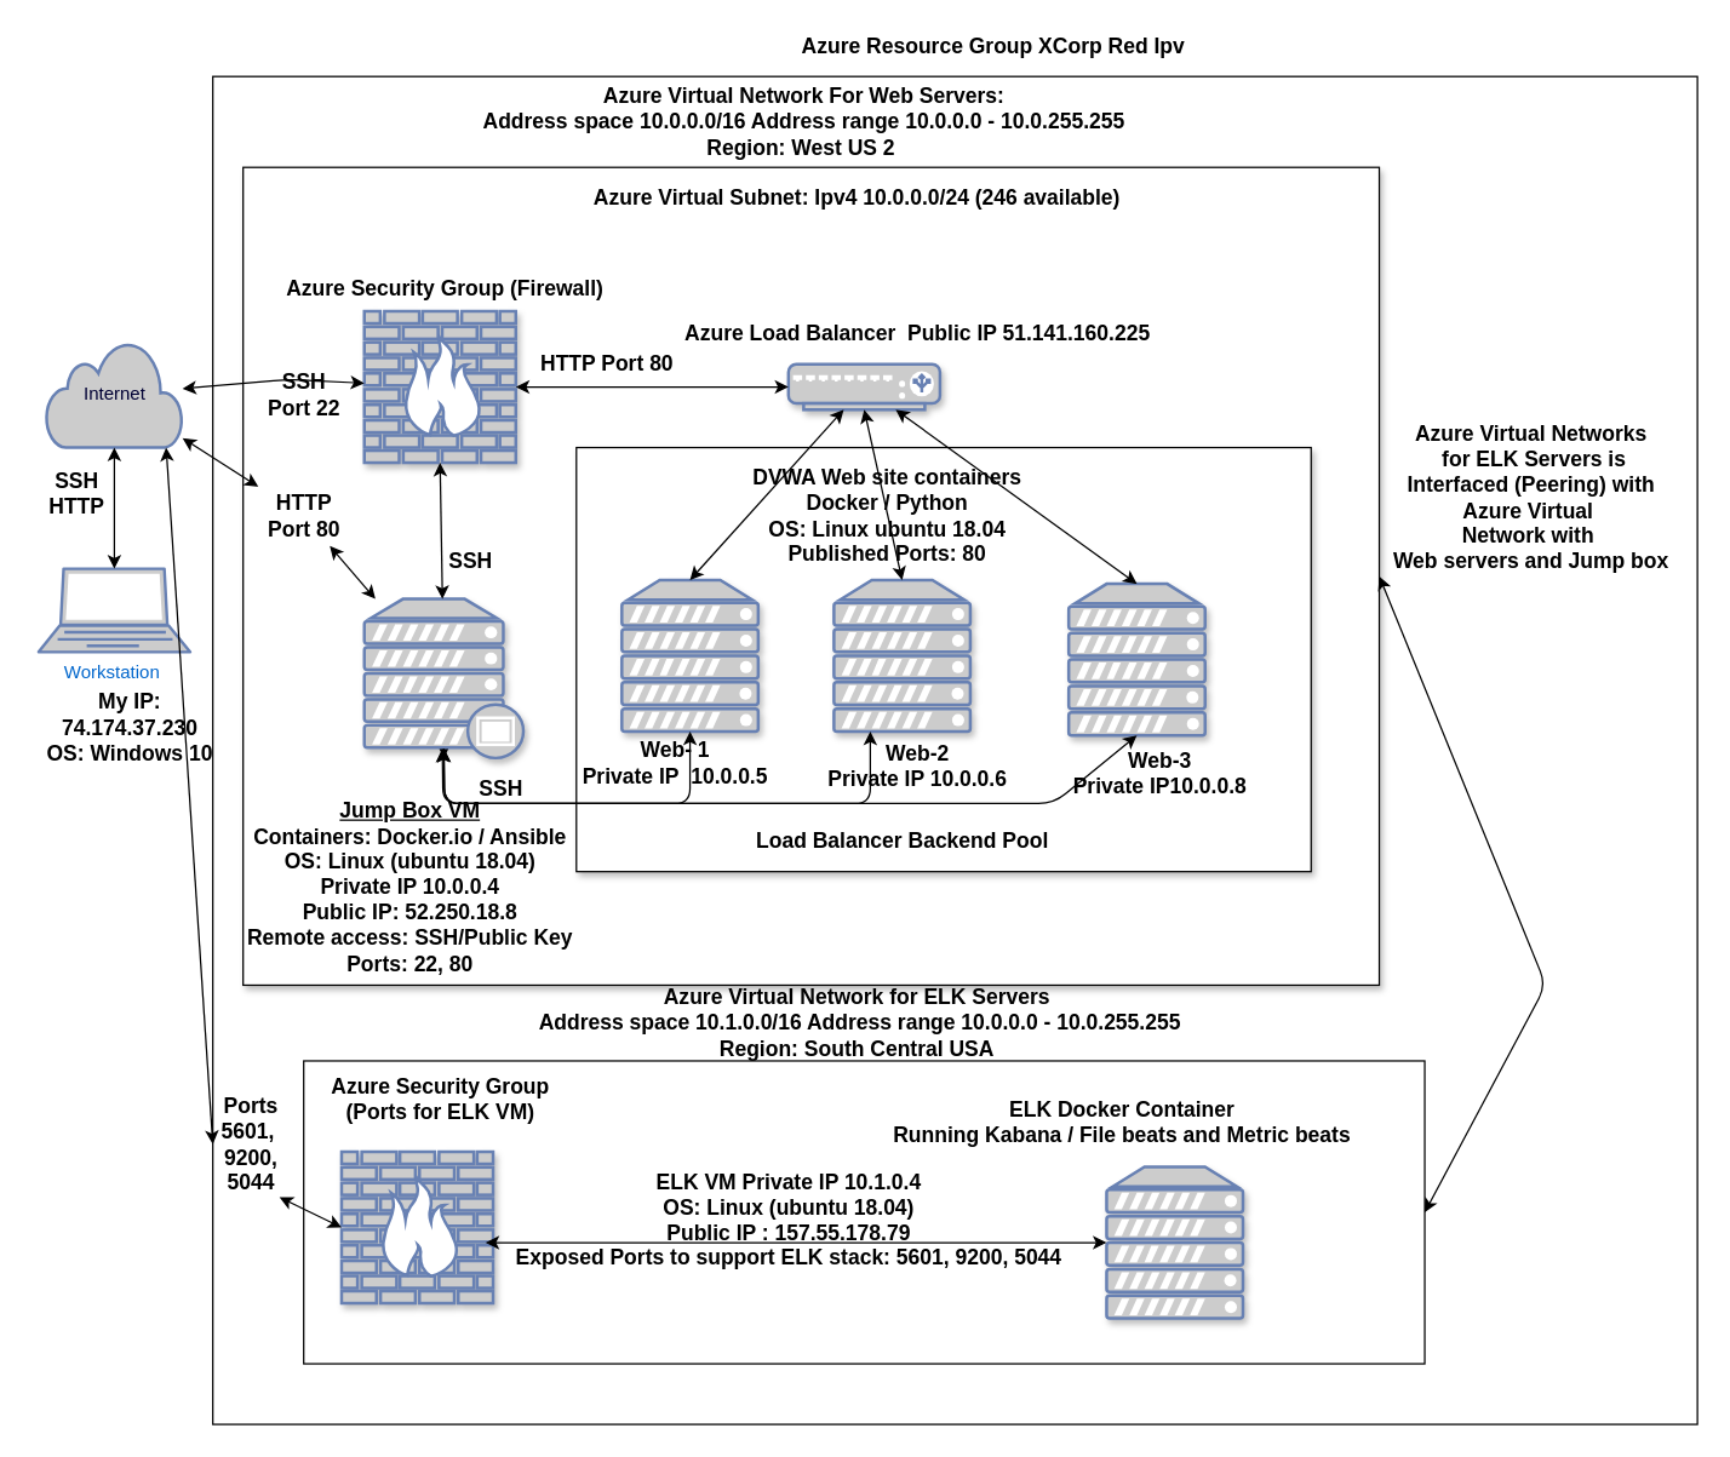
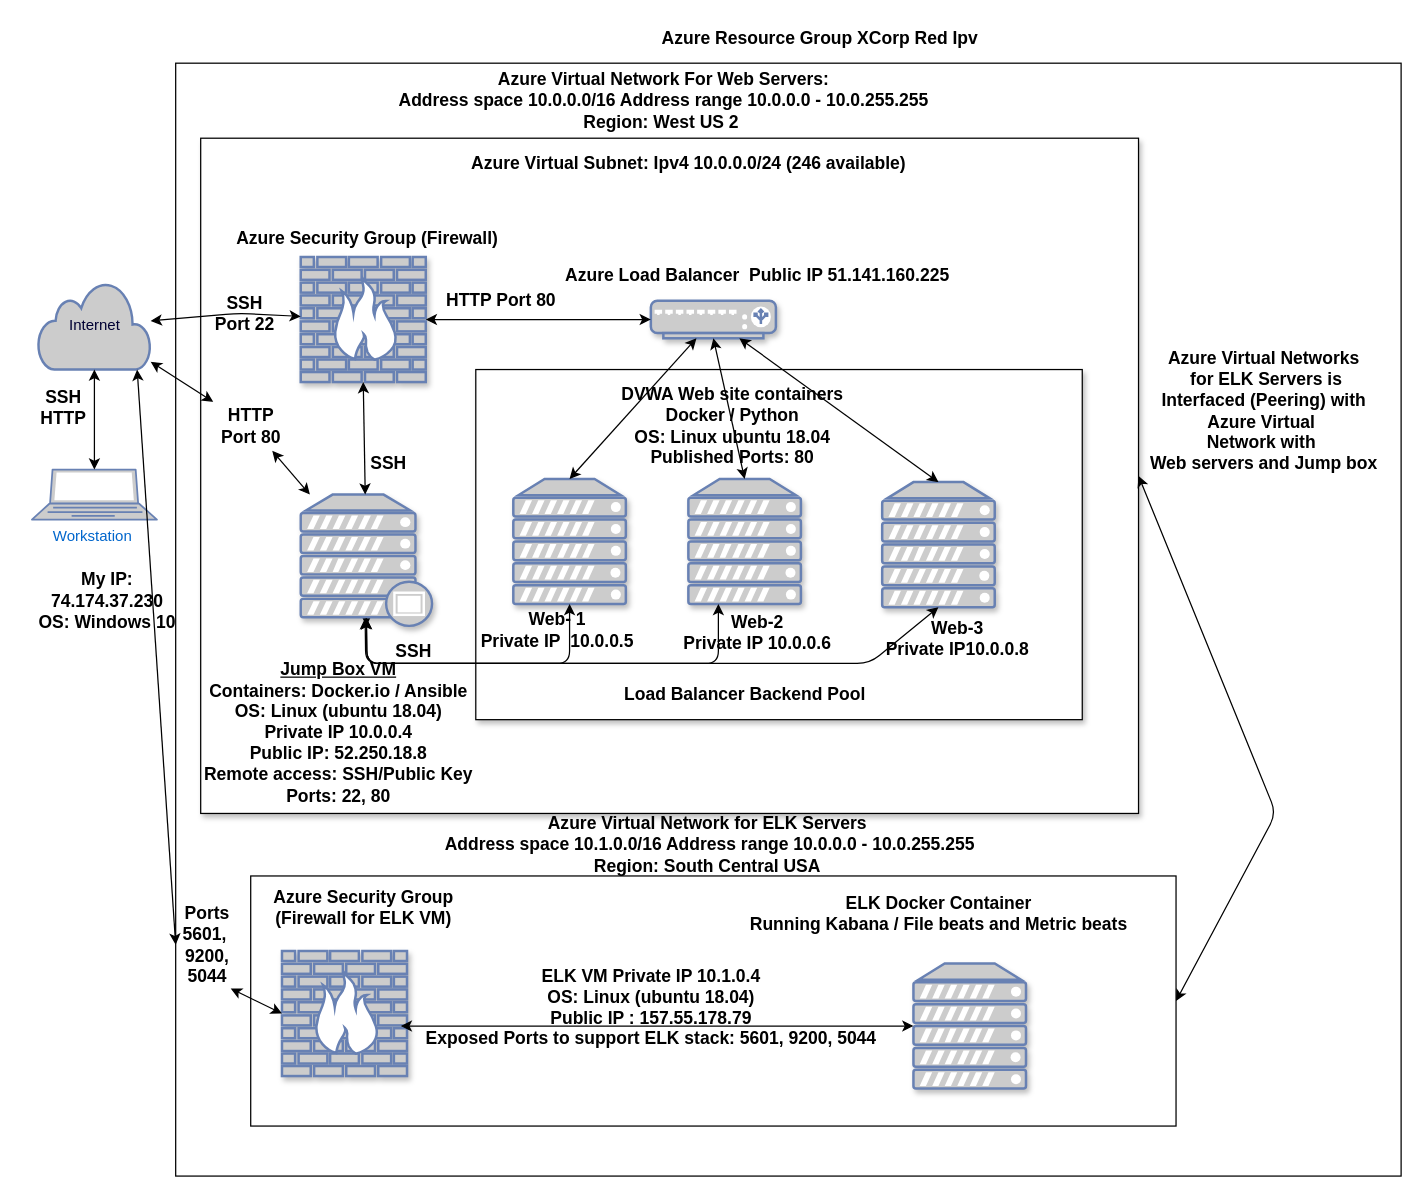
- <mxCell id="33" value="Azure Virtual Subnet: Ipv4 10.0.0.0/24 (246 available)" style="text;html=1;align=center;verticalAlign=middle;resizable=0;points=[];autosize=1;fontStyle=1;fontSize=14;" parent="1" vertex="1"><mxGeometry x="385" y="120" width="360" height="20" as="geometry" /></mxCell>
+ <mxCell id="33" value="Azure Virtual Subnet: Ipv4 10.0.0.0/24 (246 available)" style="text;html=1;align=center;verticalAlign=middle;resizable=0;points=[];autosize=1;fontStyle=1;fontSize=14;" parent="1" vertex="1"><mxGeometry x="370" y="120" width="360" height="20" as="geometry" /></mxCell>
- <mxCell id="49" value="SSH&lt;br&gt;Port 22" style="text;html=1;align=center;verticalAlign=middle;resizable=0;points=[];autosize=1;fontStyle=1;fontSize=14;" parent="1" vertex="1"><mxGeometry x="170" y="240" width="60" height="40" as="geometry" /></mxCell>
+ <mxCell id="49" value="SSH&lt;br&gt;Port 22" style="text;html=1;align=center;verticalAlign=middle;resizable=0;points=[];autosize=1;fontStyle=1;fontSize=14;" parent="1" vertex="1"><mxGeometry x="165" y="230" width="60" height="40" as="geometry" /></mxCell>
- <mxCell id="4" value="Workstation&amp;nbsp;" style="fontColor=#0066CC;verticalAlign=top;verticalLabelPosition=bottom;labelPosition=center;align=center;html=1;outlineConnect=0;fillColor=#CCCCCC;strokeColor=#6881B3;gradientColor=none;gradientDirection=north;strokeWidth=2;shape=mxgraph.networks.laptop;direction=east;" parent="1" vertex="1"><mxGeometry x="25" y="375" width="100" height="55" as="geometry" /></mxCell>
+ <mxCell id="4" value="Workstation&amp;nbsp;" style="fontColor=#0066CC;verticalAlign=top;verticalLabelPosition=bottom;labelPosition=center;align=center;html=1;outlineConnect=0;fillColor=#CCCCCC;strokeColor=#6881B3;gradientColor=none;gradientDirection=north;strokeWidth=2;shape=mxgraph.networks.laptop;direction=east;" parent="1" vertex="1"><mxGeometry x="25" y="375" width="100" height="40" as="geometry" /></mxCell>
- <mxCell id="54" value="Azure Security Group&lt;br&gt;(Ports for ELK VM)" style="text;html=1;align=center;verticalAlign=middle;resizable=0;points=[];autosize=1;fontStyle=1;fontSize=14;" parent="1" vertex="1"><mxGeometry x="210" y="705" width="160" height="40" as="geometry" /></mxCell>
+ <mxCell id="54" value="Azure Security Group&lt;br&gt;(Firewall for ELK VM)" style="text;html=1;align=center;verticalAlign=middle;resizable=0;points=[];autosize=1;fontStyle=1;fontSize=14;" parent="1" vertex="1"><mxGeometry x="210" y="705" width="160" height="40" as="geometry" /></mxCell>
- <mxCell id="39" value="ELK Docker Container &lt;br&gt;Running Kabana / File beats and Metric beats" style="text;html=1;align=center;verticalAlign=middle;resizable=0;points=[];autosize=1;fontStyle=1;fontSize=14;" parent="1" vertex="1"><mxGeometry x="580" y="720" width="320" height="40" as="geometry" /></mxCell>
+ <mxCell id="39" value="ELK Docker Container &lt;br&gt;Running Kabana / File beats and Metric beats" style="text;html=1;align=center;verticalAlign=middle;resizable=0;points=[];autosize=1;fontStyle=1;fontSize=14;" parent="1" vertex="1"><mxGeometry x="590" y="710" width="320" height="40" as="geometry" /></mxCell>
